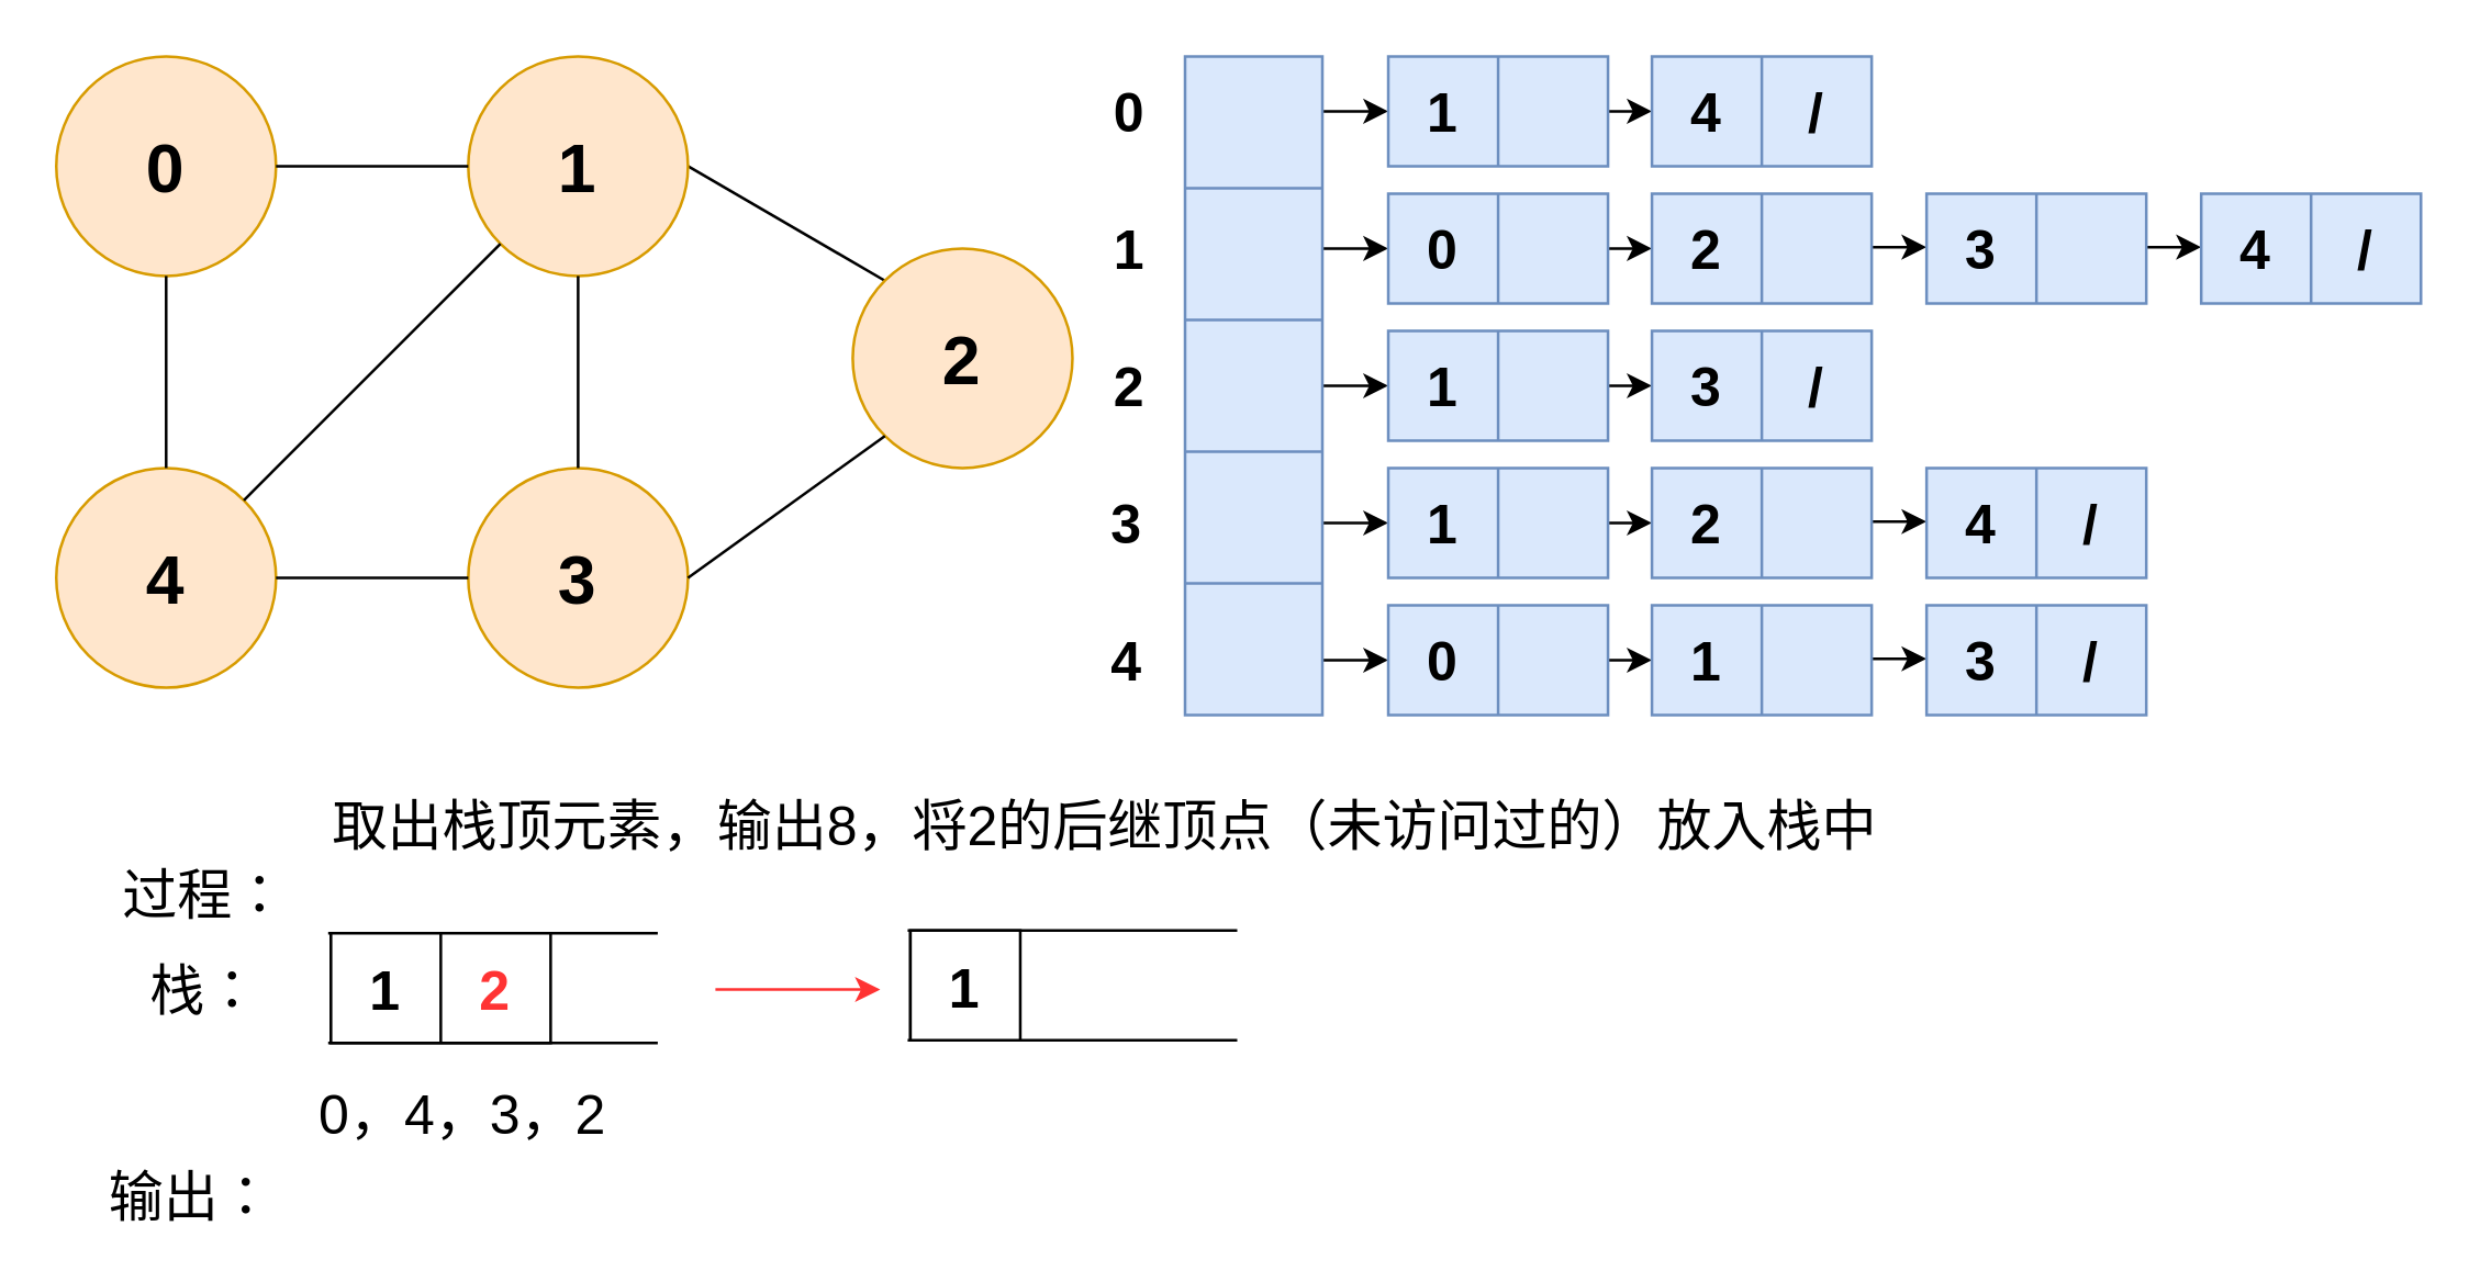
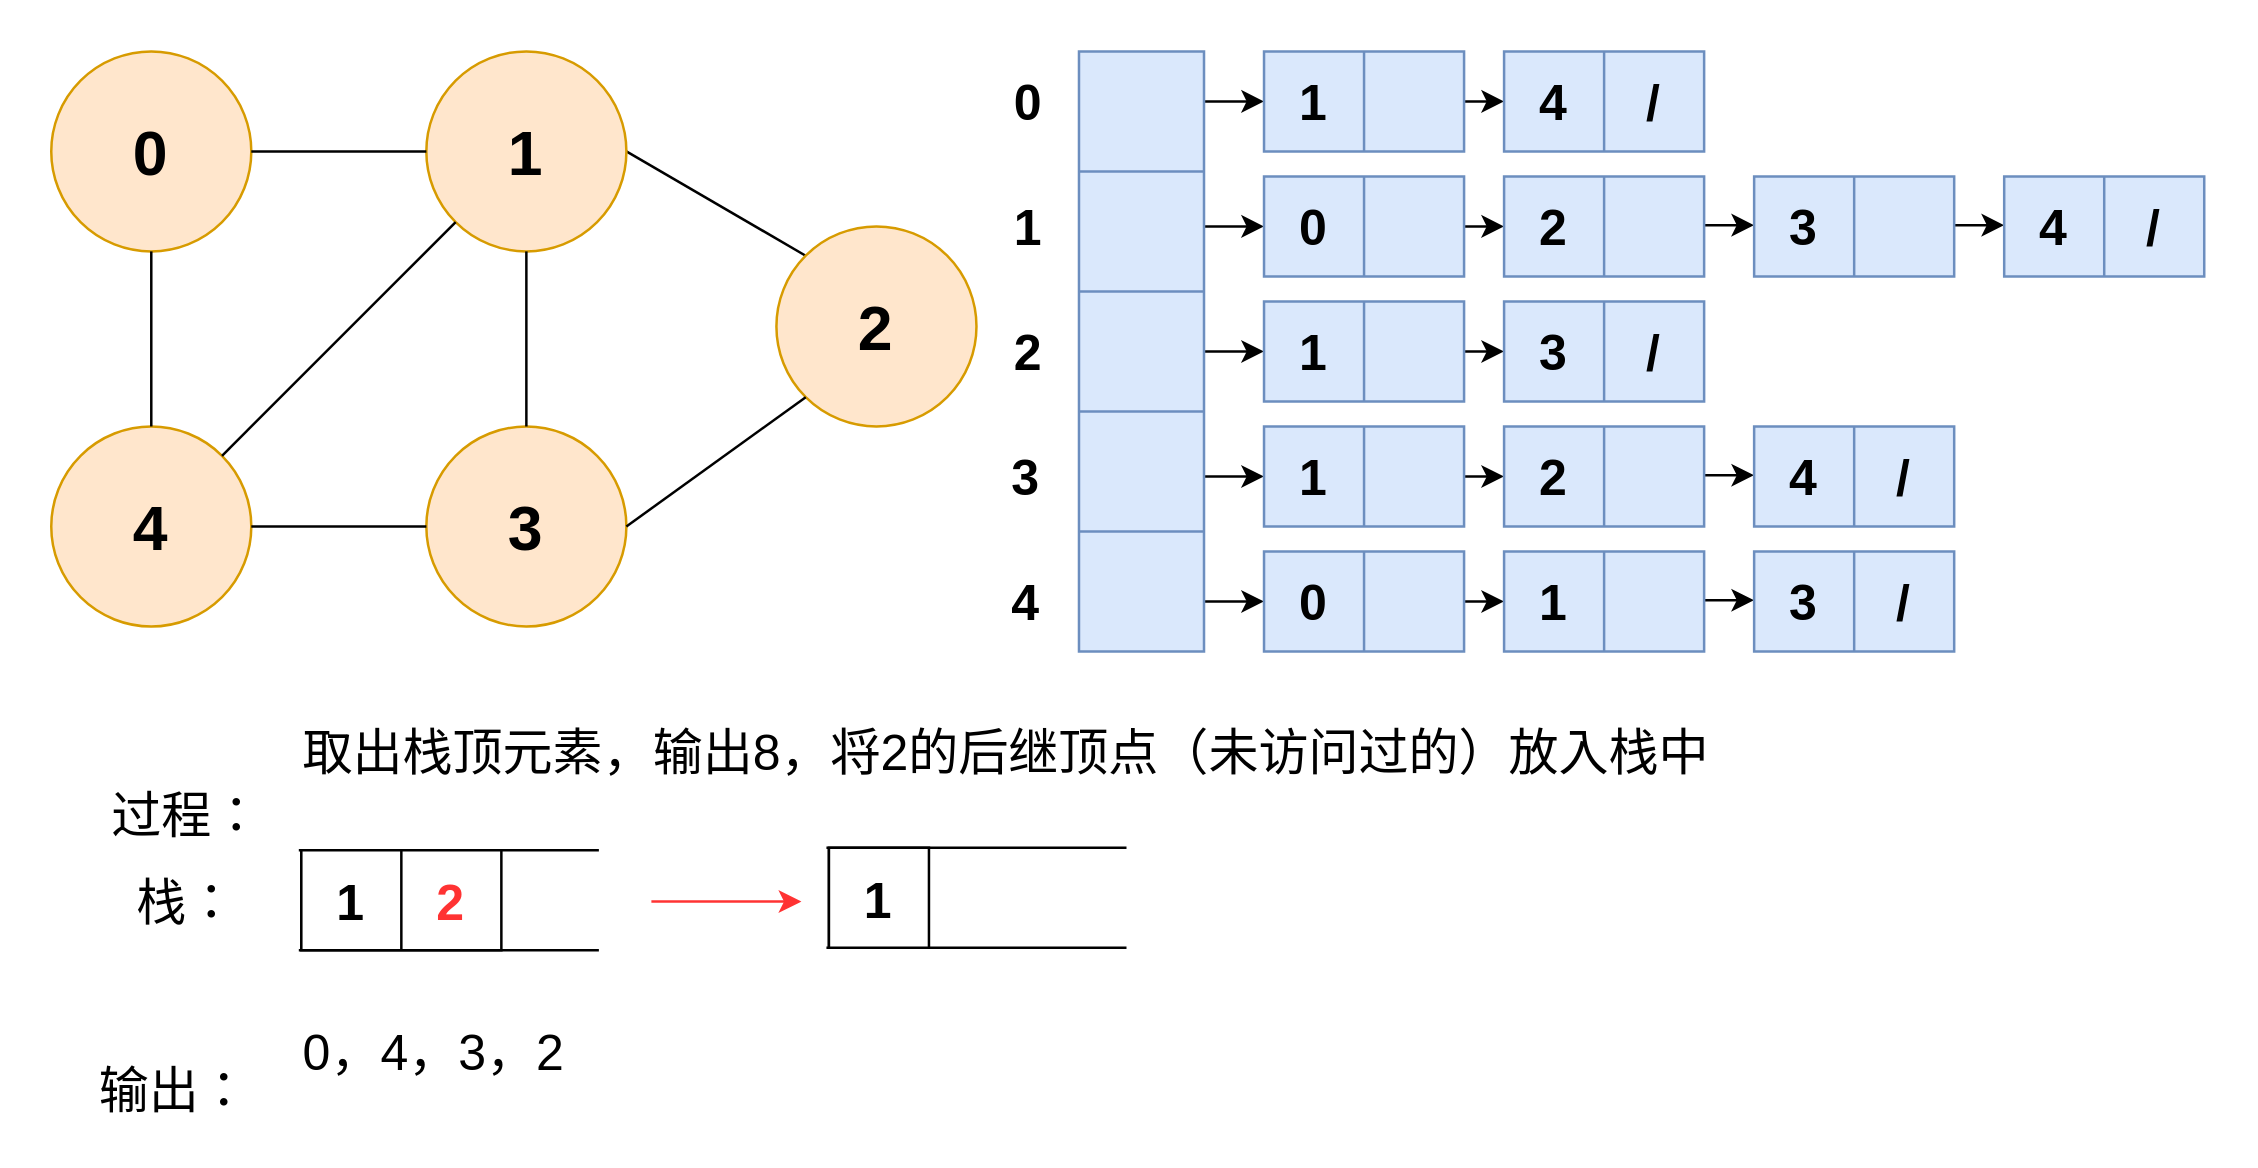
- <mxCell id="41" value="0，4，3，2" style="text;html=1;strokeColor=none;fillColor=none;align=left;verticalAlign=middle;whiteSpace=wrap;rounded=0;fontSize=20;" vertex="1" parent="1"><mxGeometry x="114" y="395" width="661" height="20" as="geometry" /></mxCell>
+ <mxCell id="41" value="0，4，3，2" style="text;html=1;strokeColor=none;fillColor=none;align=left;verticalAlign=middle;whiteSpace=wrap;rounded=0;fontSize=20;" vertex="1" parent="1"><mxGeometry x="119" y="410" width="661" height="20" as="geometry" /></mxCell>
